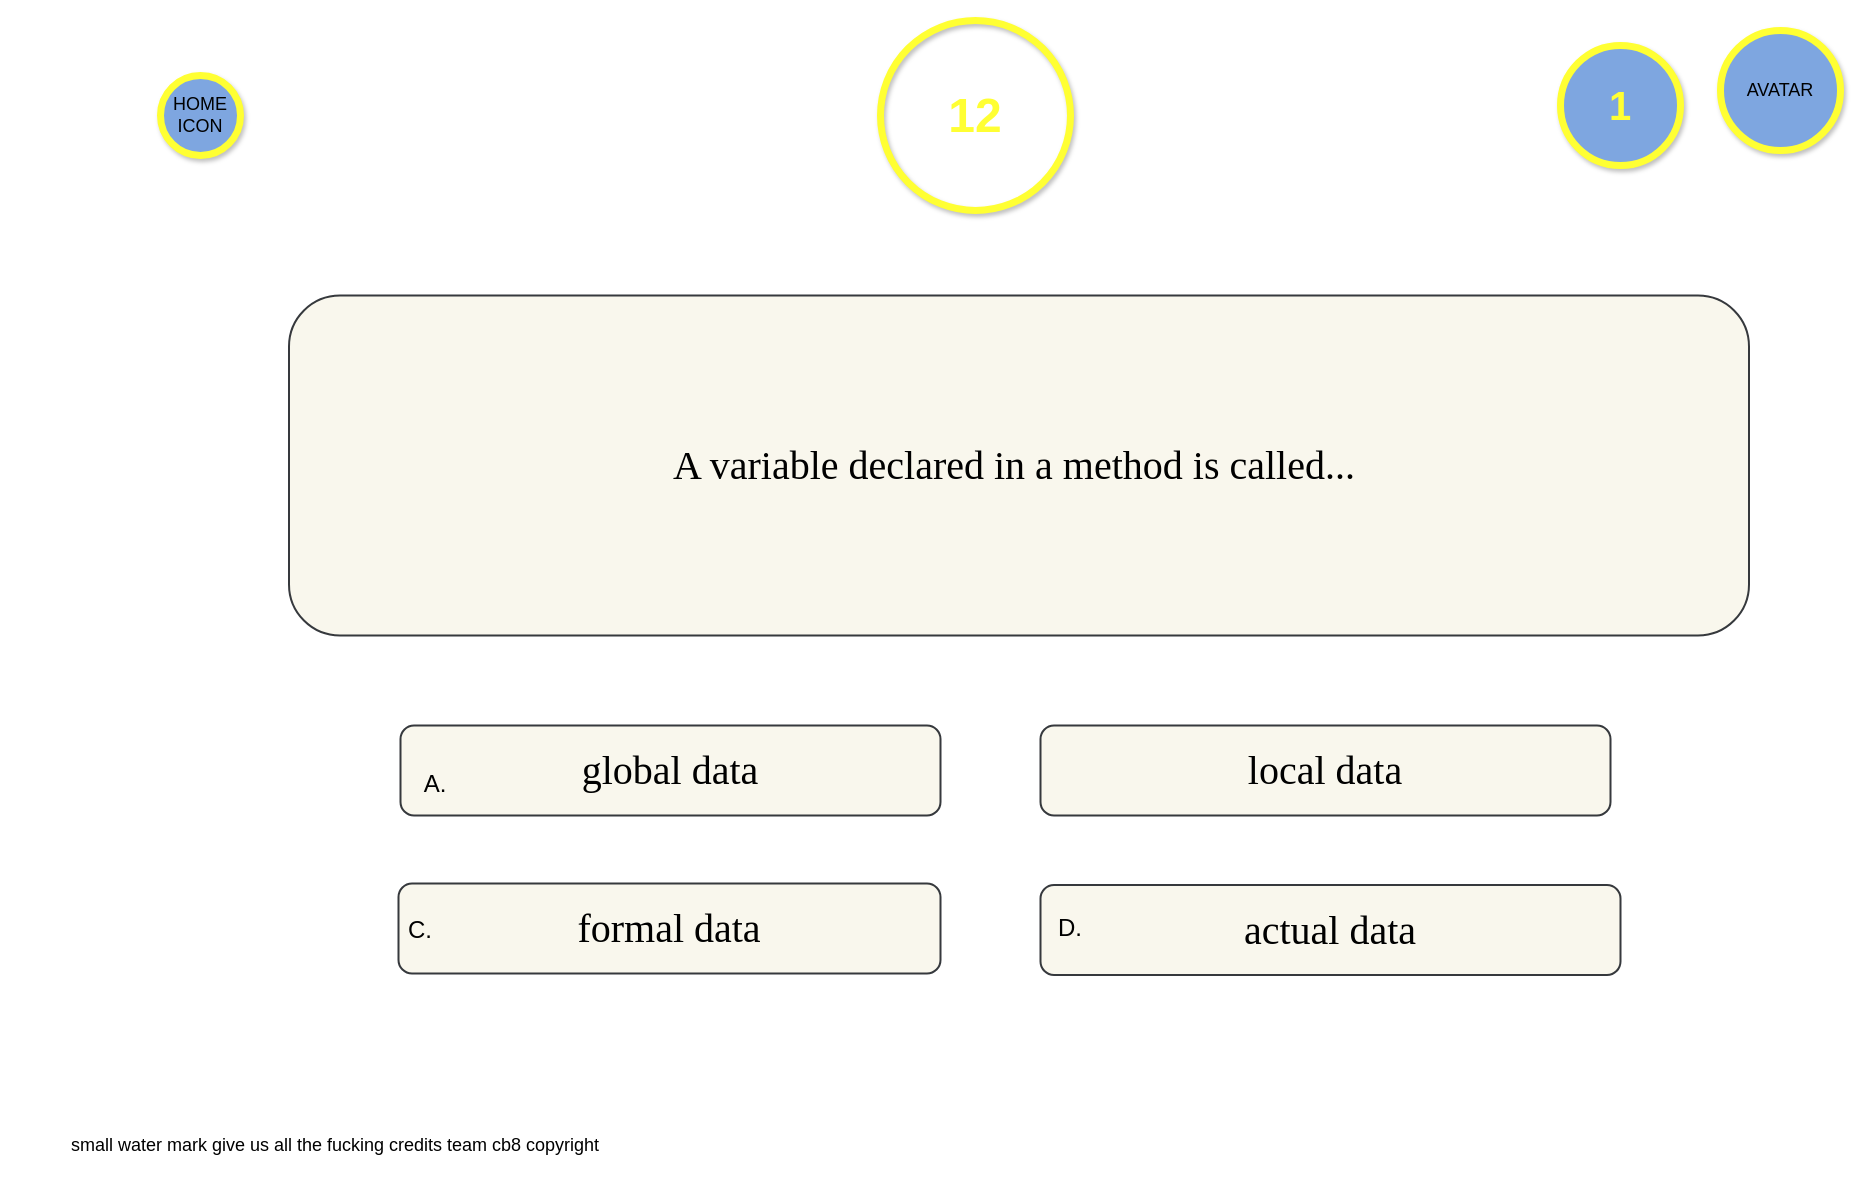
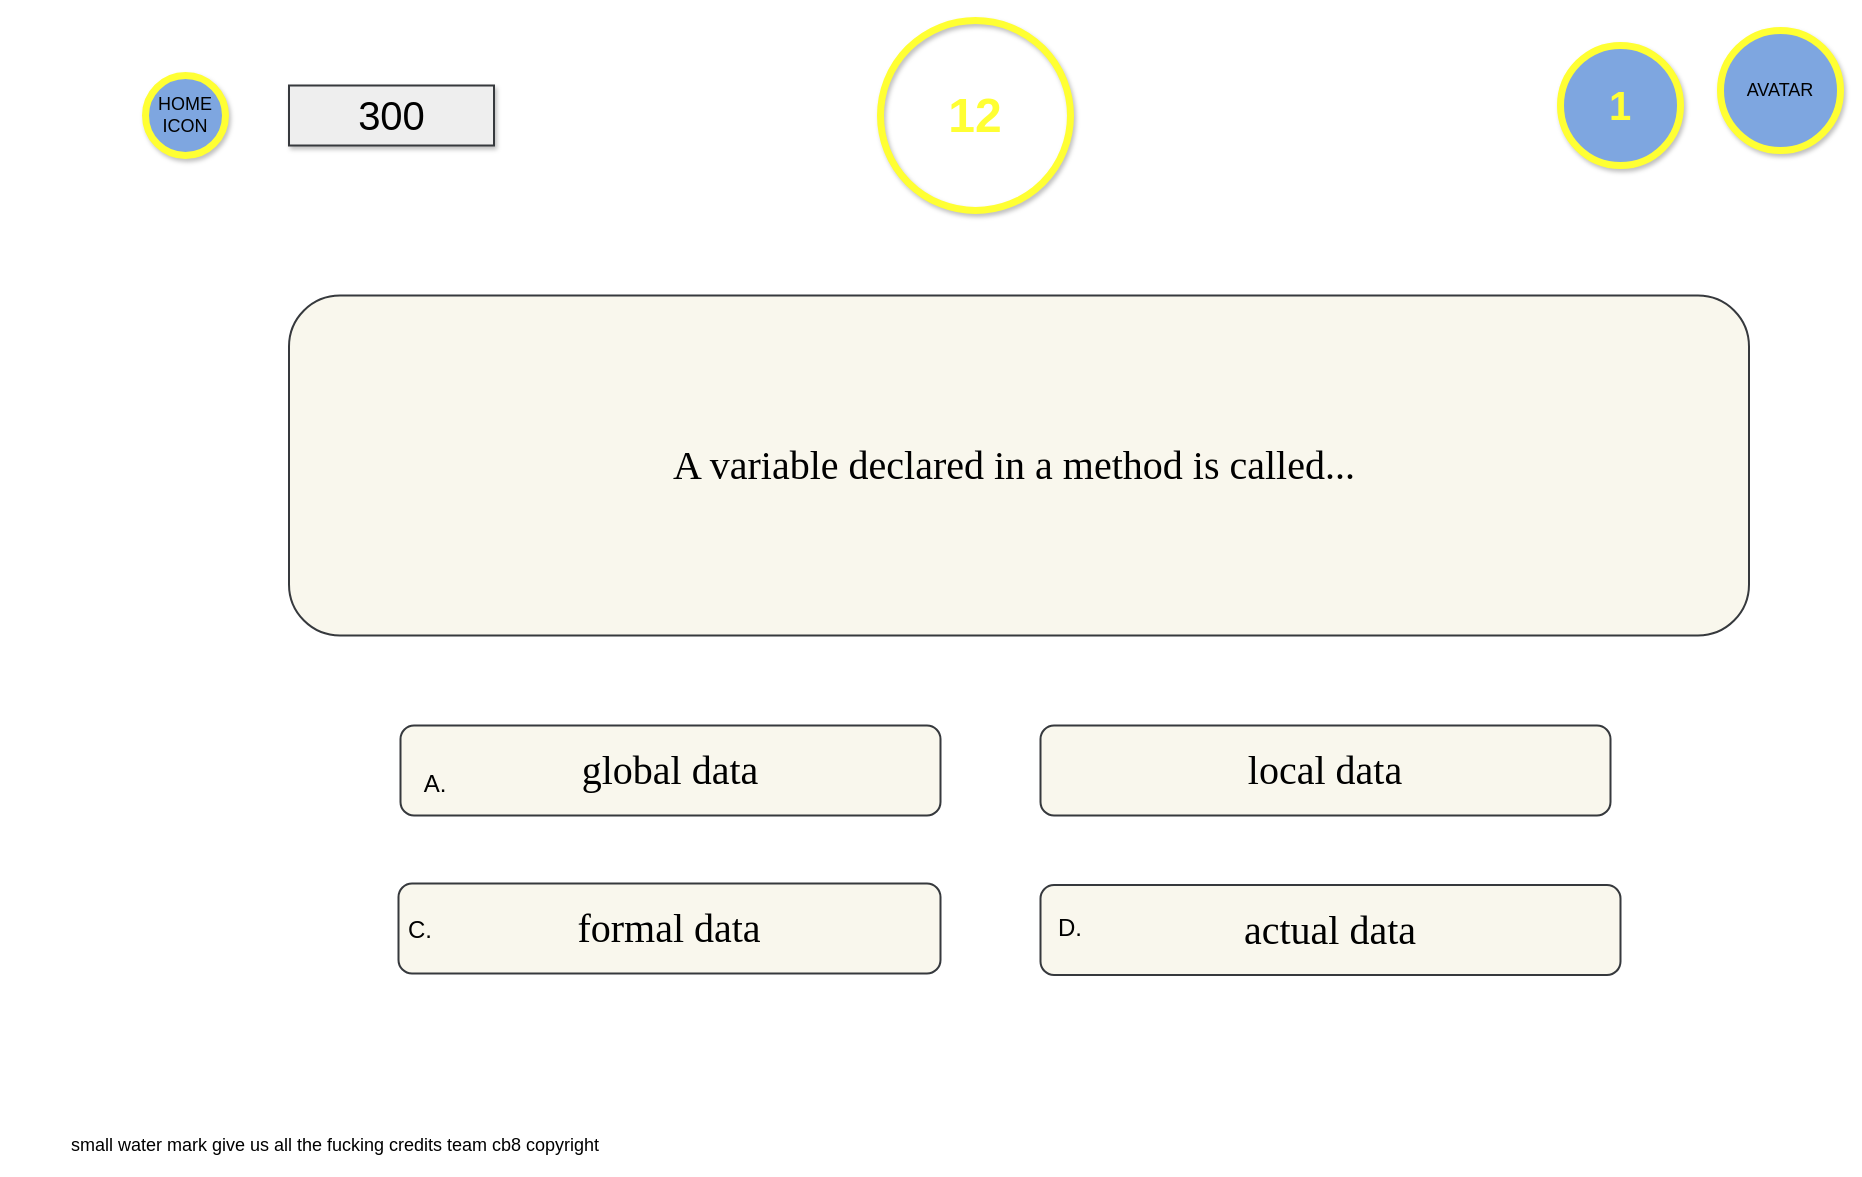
- <mxCell id="12" value="&lt;font style=&quot;font-size: 18px&quot;&gt;HOME&lt;br&gt;ICON&lt;/font&gt;" style="ellipse;whiteSpace=wrap;html=1;aspect=fixed;rounded=0;shadow=1;comic=0;strokeColor=#FFFF33;strokeWidth=7;fillColor=#7EA6E0;" vertex="1" parent="1"><mxGeometry x="160" y="75" width="80" height="80" as="geometry" /></mxCell>
+ <mxCell id="12" value="&lt;font style=&quot;font-size: 18px&quot;&gt;HOME&lt;br&gt;ICON&lt;/font&gt;" style="ellipse;whiteSpace=wrap;html=1;aspect=fixed;rounded=0;shadow=1;comic=0;strokeColor=#FFFF33;strokeWidth=7;fillColor=#7EA6E0;" vertex="1" parent="1"><mxGeometry x="145" y="75" width="80" height="80" as="geometry" /></mxCell>
+ <mxCell id="13" value="&lt;font style=&quot;font-size: 40px&quot;&gt;300&lt;/font&gt;" style="rounded=0;whiteSpace=wrap;html=1;shadow=1;comic=0;strokeColor=#36393d;strokeWidth=2;fillColor=#eeeeee;" vertex="1" parent="1"><mxGeometry x="288.5" y="85" width="205" height="60" as="geometry" /></mxCell>
